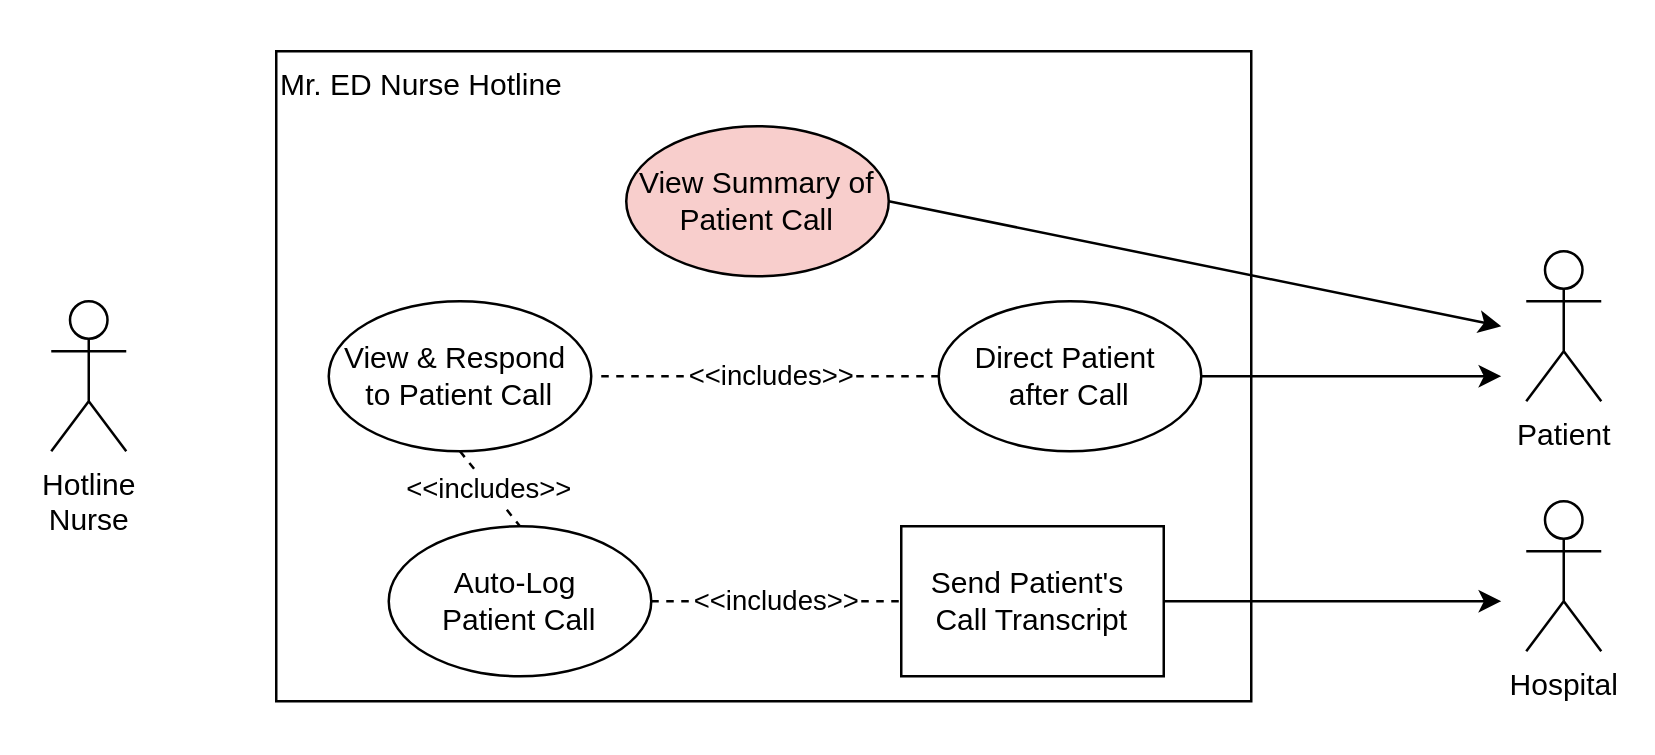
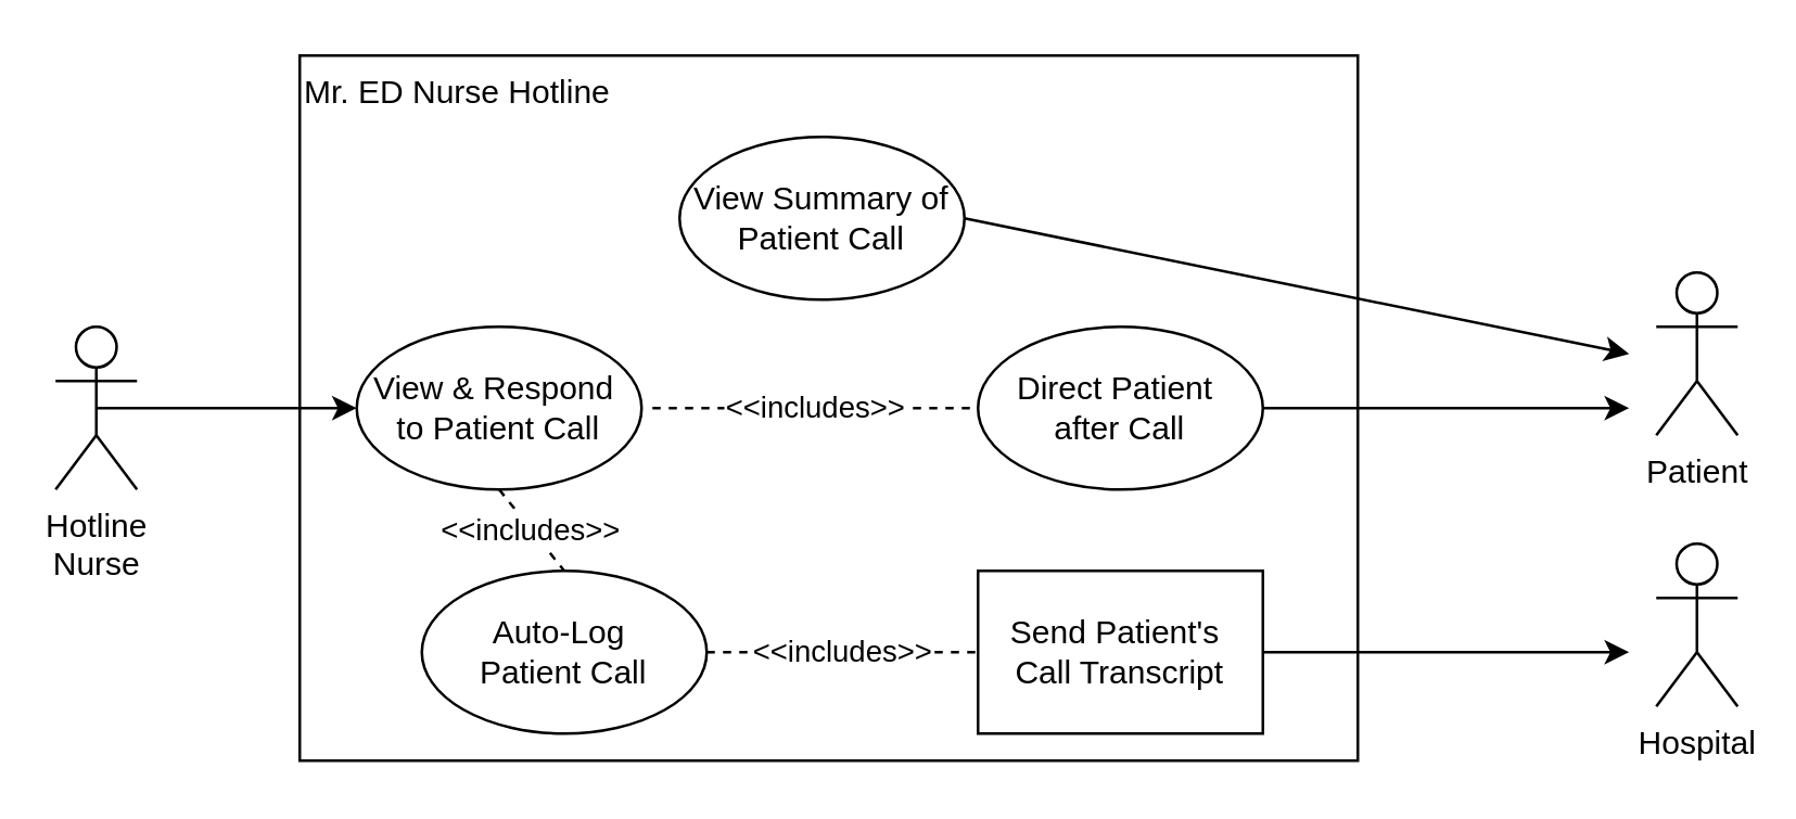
- <mxCell id="5" value="View Summary of Patient Call" style="ellipse;whiteSpace=wrap;html=1;aspect=fixed;fillColor=#f8cecc;" parent="1" vertex="1"><mxGeometry x="250" y="50" width="105" height="60" as="geometry" /></mxCell>
+ <mxCell id="5" value="View Summary of Patient Call" style="ellipse;whiteSpace=wrap;html=1;aspect=fixed;" parent="1" vertex="1"><mxGeometry x="250" y="50" width="105" height="60" as="geometry" /></mxCell>
+ <mxCell id="9" value="" style="endArrow=classic;html=1;rounded=0;entryX=0;entryY=0.5;entryDx=0;entryDy=0;exitX=0.5;exitY=0.5;exitDx=0;exitDy=0;exitPerimeter=0;textOpacity=0;" parent="1" source="3" target="4" edge="1"><mxGeometry width="50" height="50" relative="1" as="geometry"><mxPoint x="40" y="200" as="sourcePoint" /><mxPoint x="90" y="150" as="targetPoint" /></mxGeometry></mxCell>
- <mxCell id="8" value="&lt;div&gt;Direct Patient&amp;nbsp;&lt;/div&gt;&lt;div&gt;after Call&lt;/div&gt;" style="ellipse;whiteSpace=wrap;html=1;aspect=fixed;" parent="1" vertex="1"><mxGeometry x="375" y="120" width="105" height="60" as="geometry" /></mxCell>
+ <mxCell id="8" value="&lt;div&gt;Direct Patient&amp;nbsp;&lt;/div&gt;&lt;div&gt;after Call&lt;/div&gt;" style="ellipse;whiteSpace=wrap;html=1;aspect=fixed;" parent="1" vertex="1"><mxGeometry x="360" y="120" width="105" height="60" as="geometry" /></mxCell>
